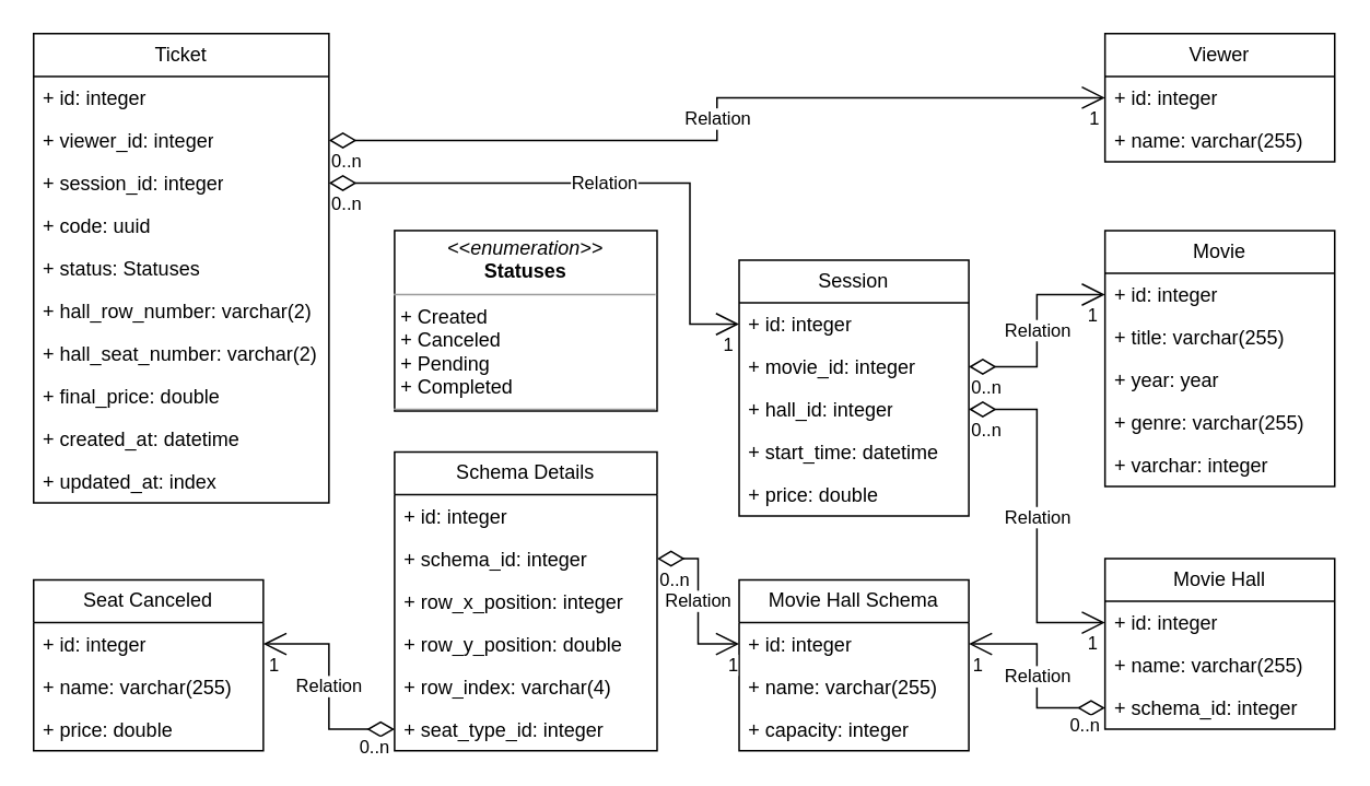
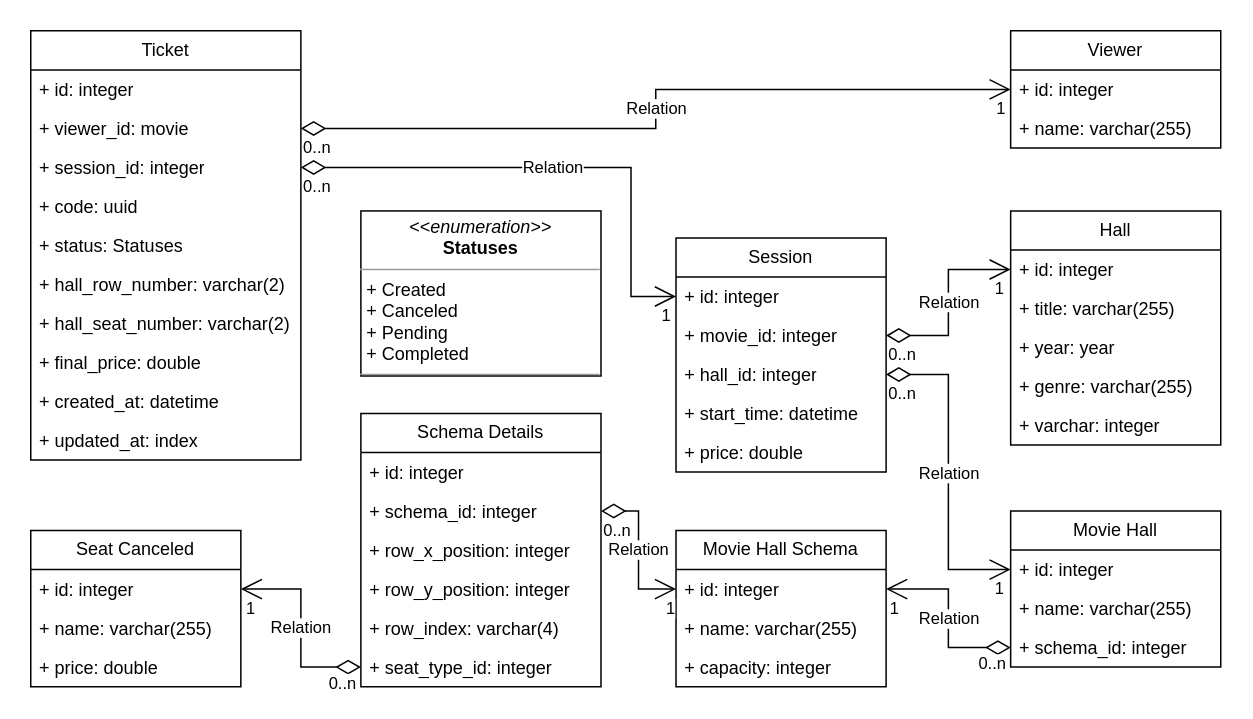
- <mxCell id="29" value="+ viewer_id: integer" style="text;strokeColor=none;fillColor=none;align=left;verticalAlign=top;spacingLeft=4;spacingRight=4;overflow=hidden;rotatable=0;points=[[0,0.5],[1,0.5]];portConstraint=eastwest;whiteSpace=wrap;html=1;" parent="27" vertex="1"><mxGeometry y="52" width="180" height="26" as="geometry" /></mxCell>
+ <mxCell id="29" value="+ viewer_id: movie" style="text;strokeColor=none;fillColor=none;align=left;verticalAlign=top;spacingLeft=4;spacingRight=4;overflow=hidden;rotatable=0;points=[[0,0.5],[1,0.5]];portConstraint=eastwest;whiteSpace=wrap;html=1;" parent="27" vertex="1"><mxGeometry y="52" width="180" height="26" as="geometry" /></mxCell>
- <mxCell id="2" value="Movie" style="swimlane;fontStyle=0;childLayout=stackLayout;horizontal=1;startSize=26;fillColor=none;horizontalStack=0;resizeParent=1;resizeParentMax=0;resizeLast=0;collapsible=1;marginBottom=0;whiteSpace=wrap;html=1;" parent="1" vertex="1"><mxGeometry x="673" y="140" width="140" height="156" as="geometry" /></mxCell>
+ <mxCell id="2" value="Hall" style="swimlane;fontStyle=0;childLayout=stackLayout;horizontal=1;startSize=26;fillColor=none;horizontalStack=0;resizeParent=1;resizeParentMax=0;resizeLast=0;collapsible=1;marginBottom=0;whiteSpace=wrap;html=1;" parent="1" vertex="1"><mxGeometry x="673" y="140" width="140" height="156" as="geometry" /></mxCell>
- <mxCell id="56" value="+ row_y_position: double" style="text;strokeColor=none;fillColor=none;align=left;verticalAlign=top;spacingLeft=4;spacingRight=4;overflow=hidden;rotatable=0;points=[[0,0.5],[1,0.5]];portConstraint=eastwest;whiteSpace=wrap;html=1;" vertex="1" parent="52"><mxGeometry y="104" width="160" height="26" as="geometry" /></mxCell>
+ <mxCell id="56" value="+ row_y_position: integer" style="text;strokeColor=none;fillColor=none;align=left;verticalAlign=top;spacingLeft=4;spacingRight=4;overflow=hidden;rotatable=0;points=[[0,0.5],[1,0.5]];portConstraint=eastwest;whiteSpace=wrap;html=1;" vertex="1" parent="52"><mxGeometry y="104" width="160" height="26" as="geometry" /></mxCell>
